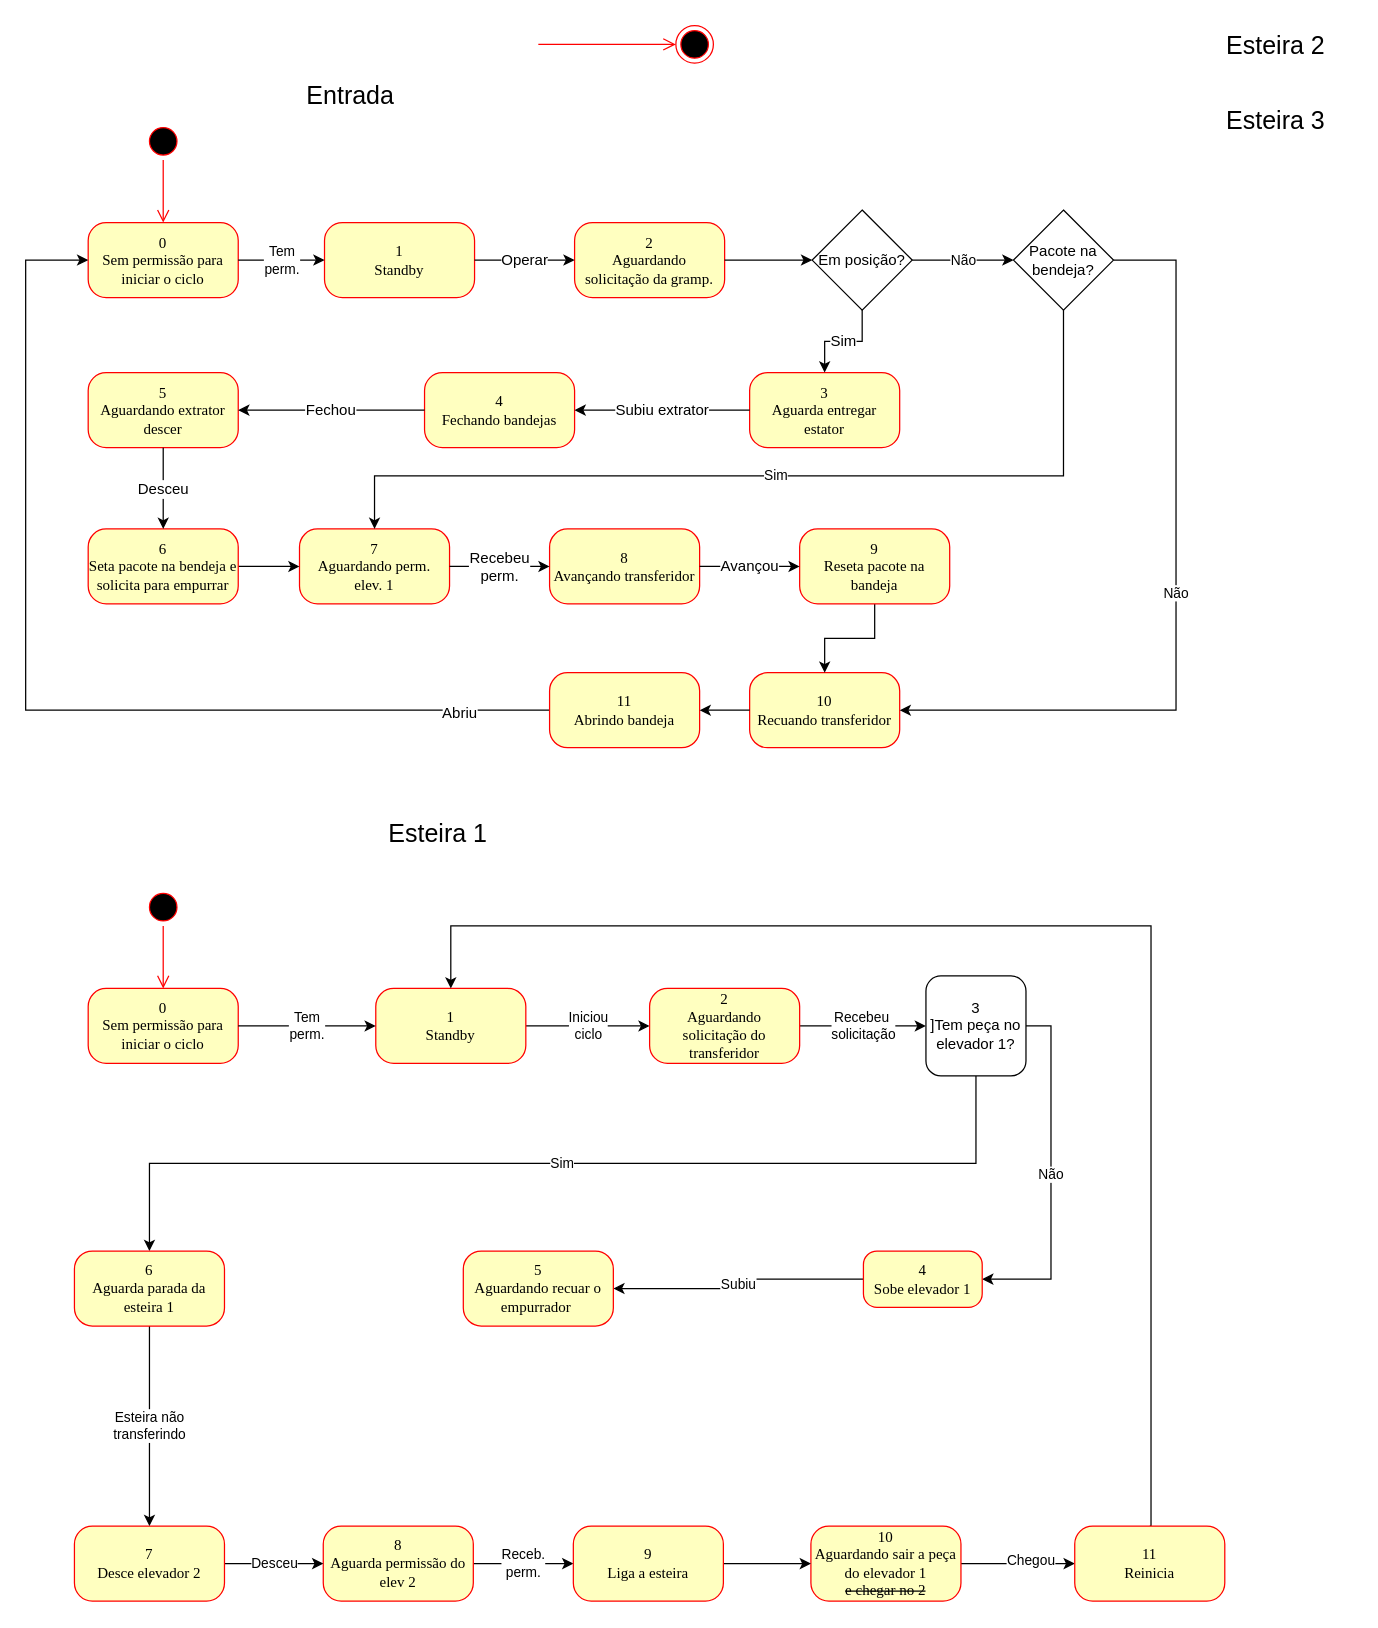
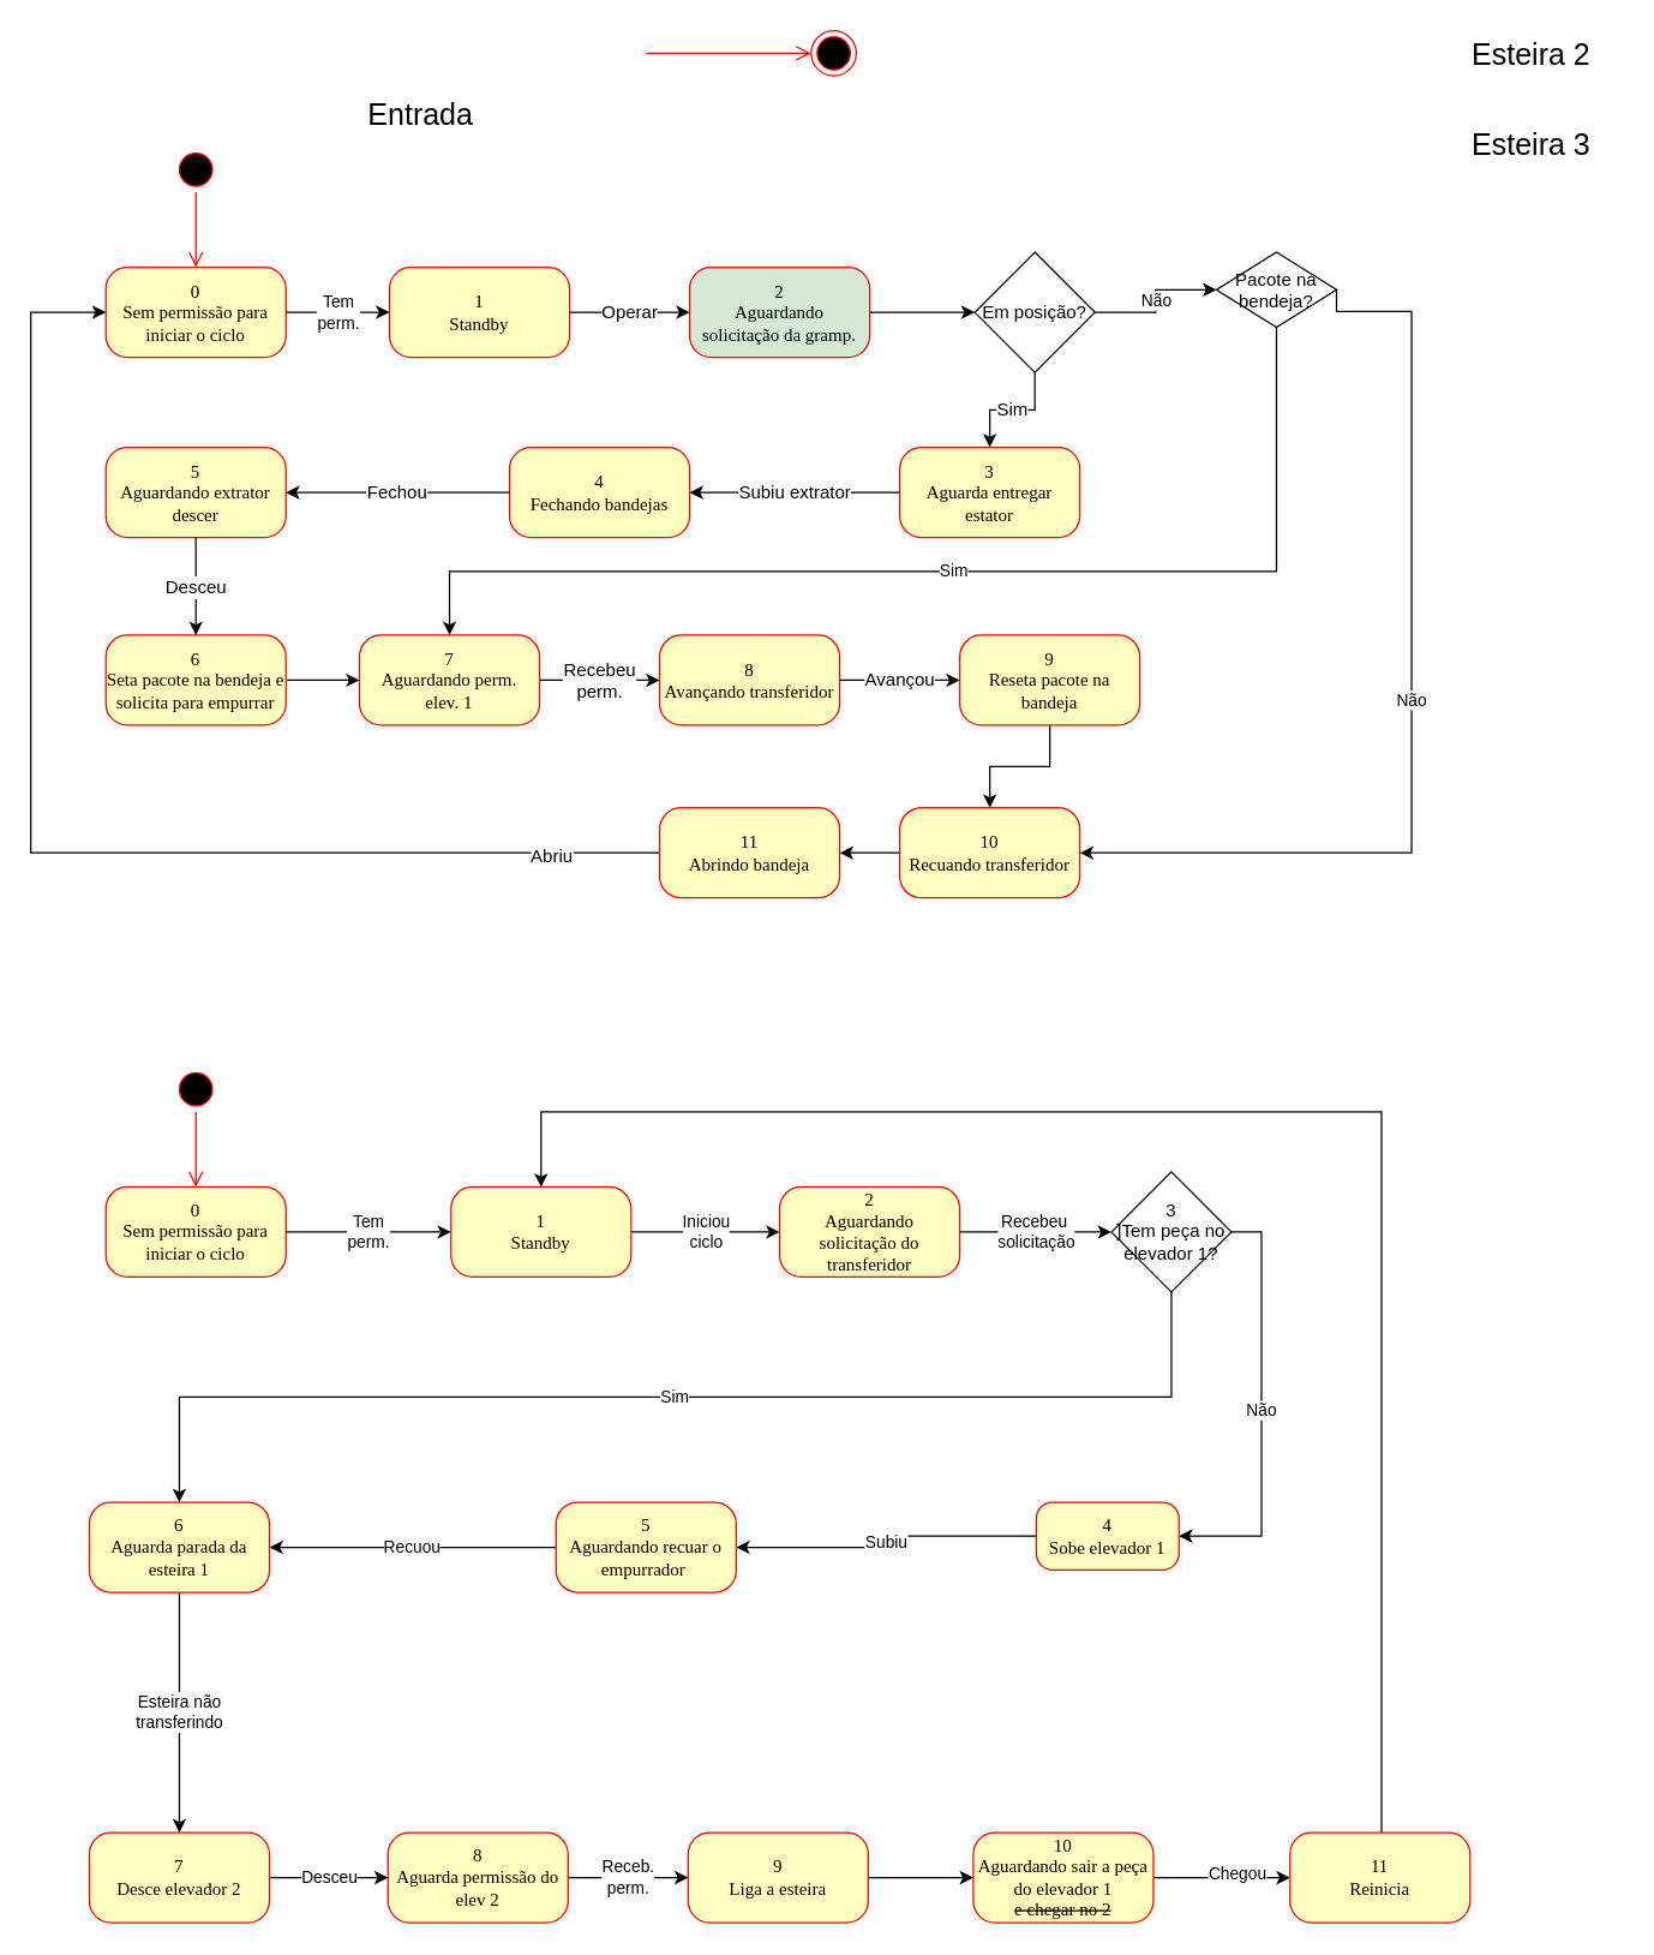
- <mxCell id="31" value="2&lt;br&gt;Aguardando&lt;br&gt;solicitação da gramp." style="rounded=1;whiteSpace=wrap;html=1;arcSize=24;fillColor=#ffffc0;strokeColor=#ff0000;shadow=0;comic=0;labelBackgroundColor=none;fontFamily=Verdana;fontSize=12;fontColor=#000000;align=center;" parent="1" vertex="1"><mxGeometry x="459" y="177.5" width="120" height="60" as="geometry" /></mxCell>
+ <mxCell id="31" value="2&lt;br&gt;Aguardando&lt;br&gt;solicitação da gramp." style="rounded=1;whiteSpace=wrap;html=1;arcSize=24;fillColor=#d5e8d4;strokeColor=#ff0000;shadow=0;comic=0;labelBackgroundColor=none;fontFamily=Verdana;fontSize=12;fontColor=#000000;align=center;" parent="1" vertex="1"><mxGeometry x="459" y="177.5" width="120" height="60" as="geometry" /></mxCell>
- <mxCell id="58" value="Pacote na bendeja?" style="rhombus;whiteSpace=wrap;html=1;" parent="1" vertex="1"><mxGeometry x="810" y="167.5" width="80" height="80" as="geometry" /></mxCell>
+ <mxCell id="58" value="Pacote na bendeja?" style="rhombus;whiteSpace=wrap;html=1;" parent="1" vertex="1"><mxGeometry x="810" y="167.5" width="80" height="50" as="geometry" /></mxCell>
- <mxCell id="2" value="Esteira 1" style="text;html=1;strokeColor=none;fillColor=none;align=center;verticalAlign=middle;whiteSpace=wrap;rounded=0;fontSize=20;" parent="1" vertex="1"><mxGeometry x="290" y="650" width="120" height="30" as="geometry" /></mxCell>
- <mxCell id="65" value="3&lt;br&gt;]Tem peça no elevador 1?" style="whiteSpace=wrap;html=1;rounded=1;" parent="1" vertex="1"><mxGeometry x="740" y="780" width="80" height="80" as="geometry" /></mxCell>
+ <mxCell id="65" value="3&lt;br&gt;]Tem peça no elevador 1?" style="rhombus;whiteSpace=wrap;html=1;" parent="1" vertex="1"><mxGeometry x="740" y="780" width="80" height="80" as="geometry" /></mxCell>
+ <mxCell id="19" value="Recuou" style="edgeStyle=orthogonalEdgeStyle;rounded=0;orthogonalLoop=1;jettySize=auto;html=1;" edge="1" parent="1" source="20" target="68"><mxGeometry relative="1" as="geometry" /></mxCell>
